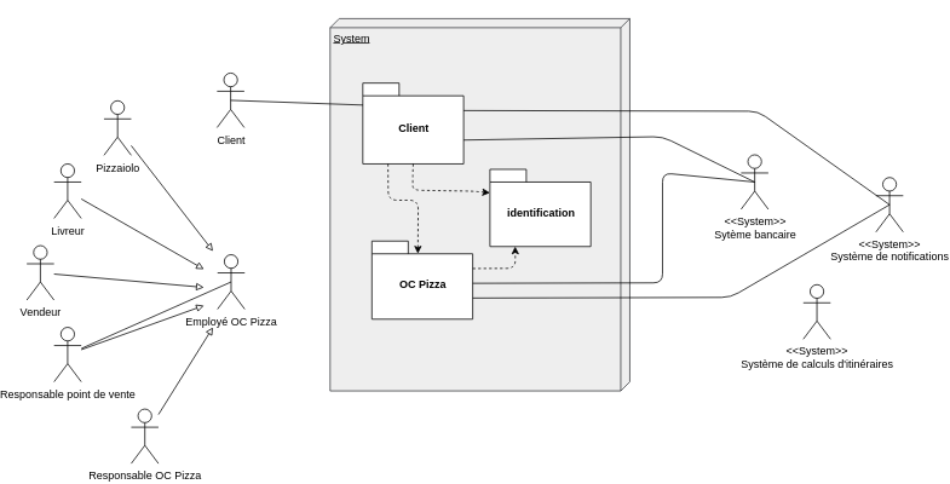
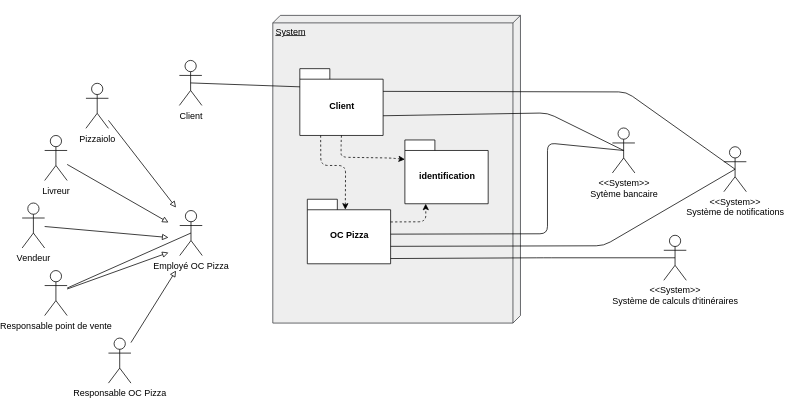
+ <mxCell id="30" value="" style="endArrow=none;html=1;entryX=0;entryY=0;entryDx=111.0;entryDy=79;entryPerimeter=0;exitX=0.5;exitY=0.5;exitDx=0;exitDy=0;exitPerimeter=0;" edge="1" parent="1" source="27" target="18"><mxGeometry width="50" height="50" relative="1" as="geometry"><mxPoint x="35" y="600" as="sourcePoint" /><mxPoint x="85" y="550" as="targetPoint" /><Array as="points"><mxPoint x="715" y="343" /></Array></mxGeometry></mxCell>
